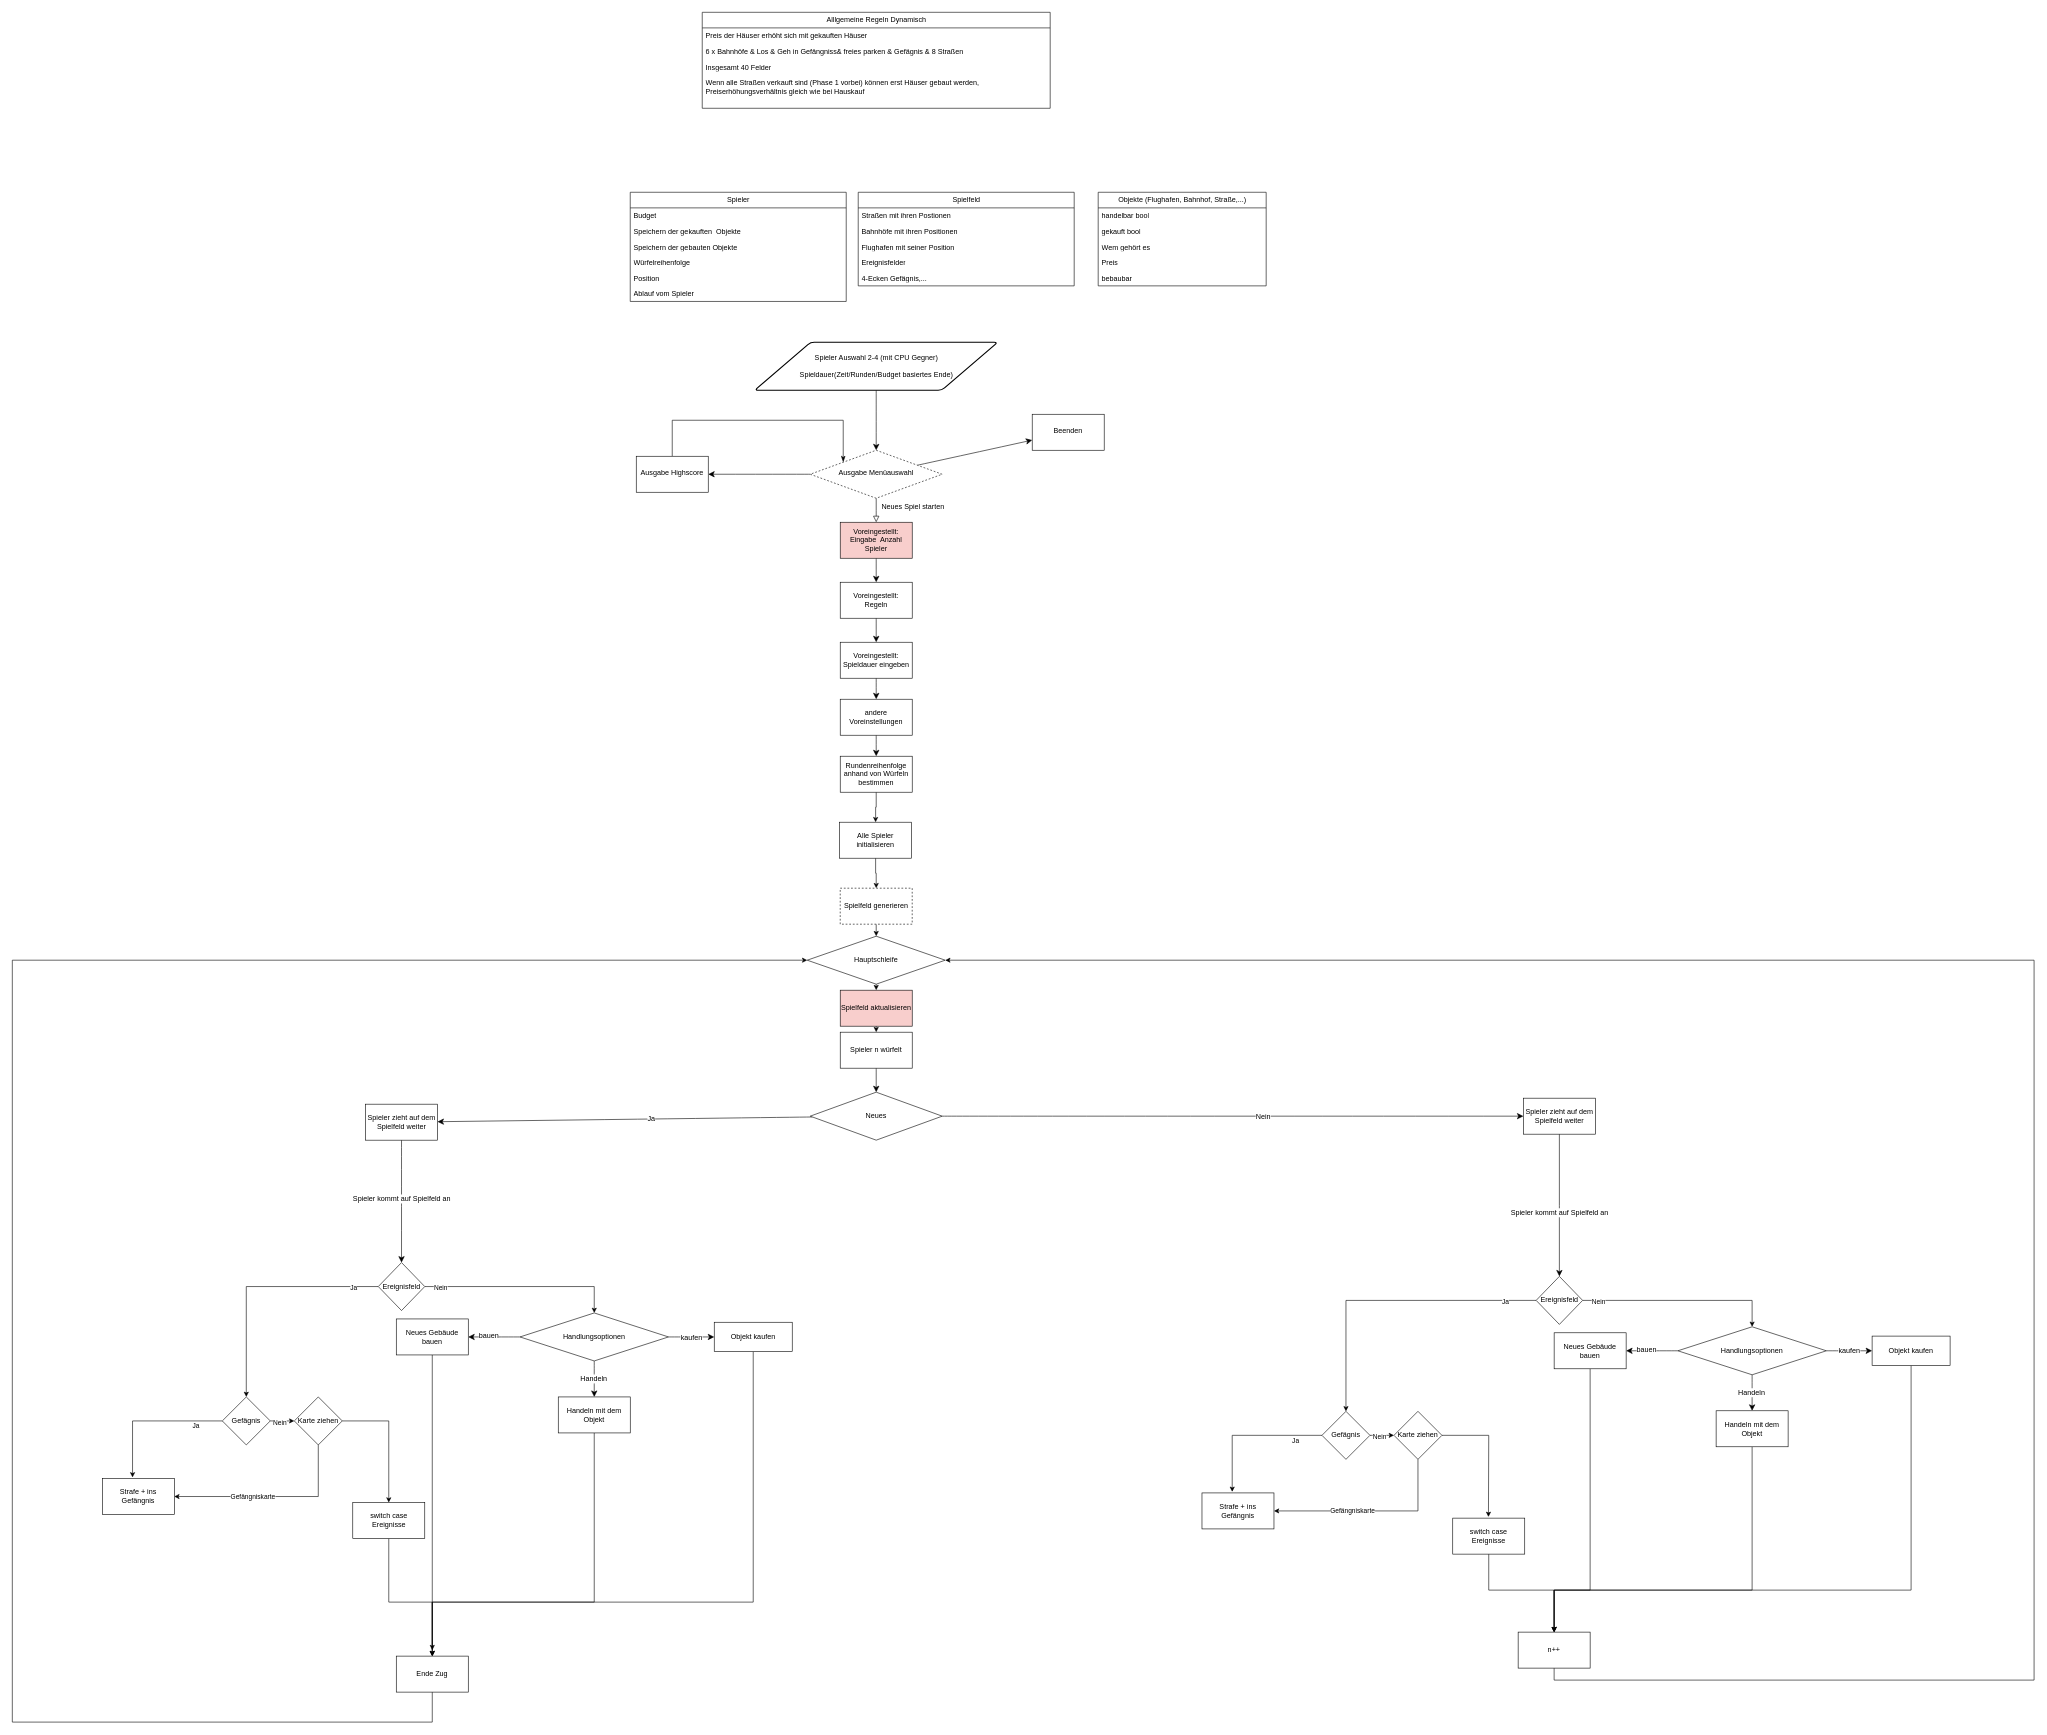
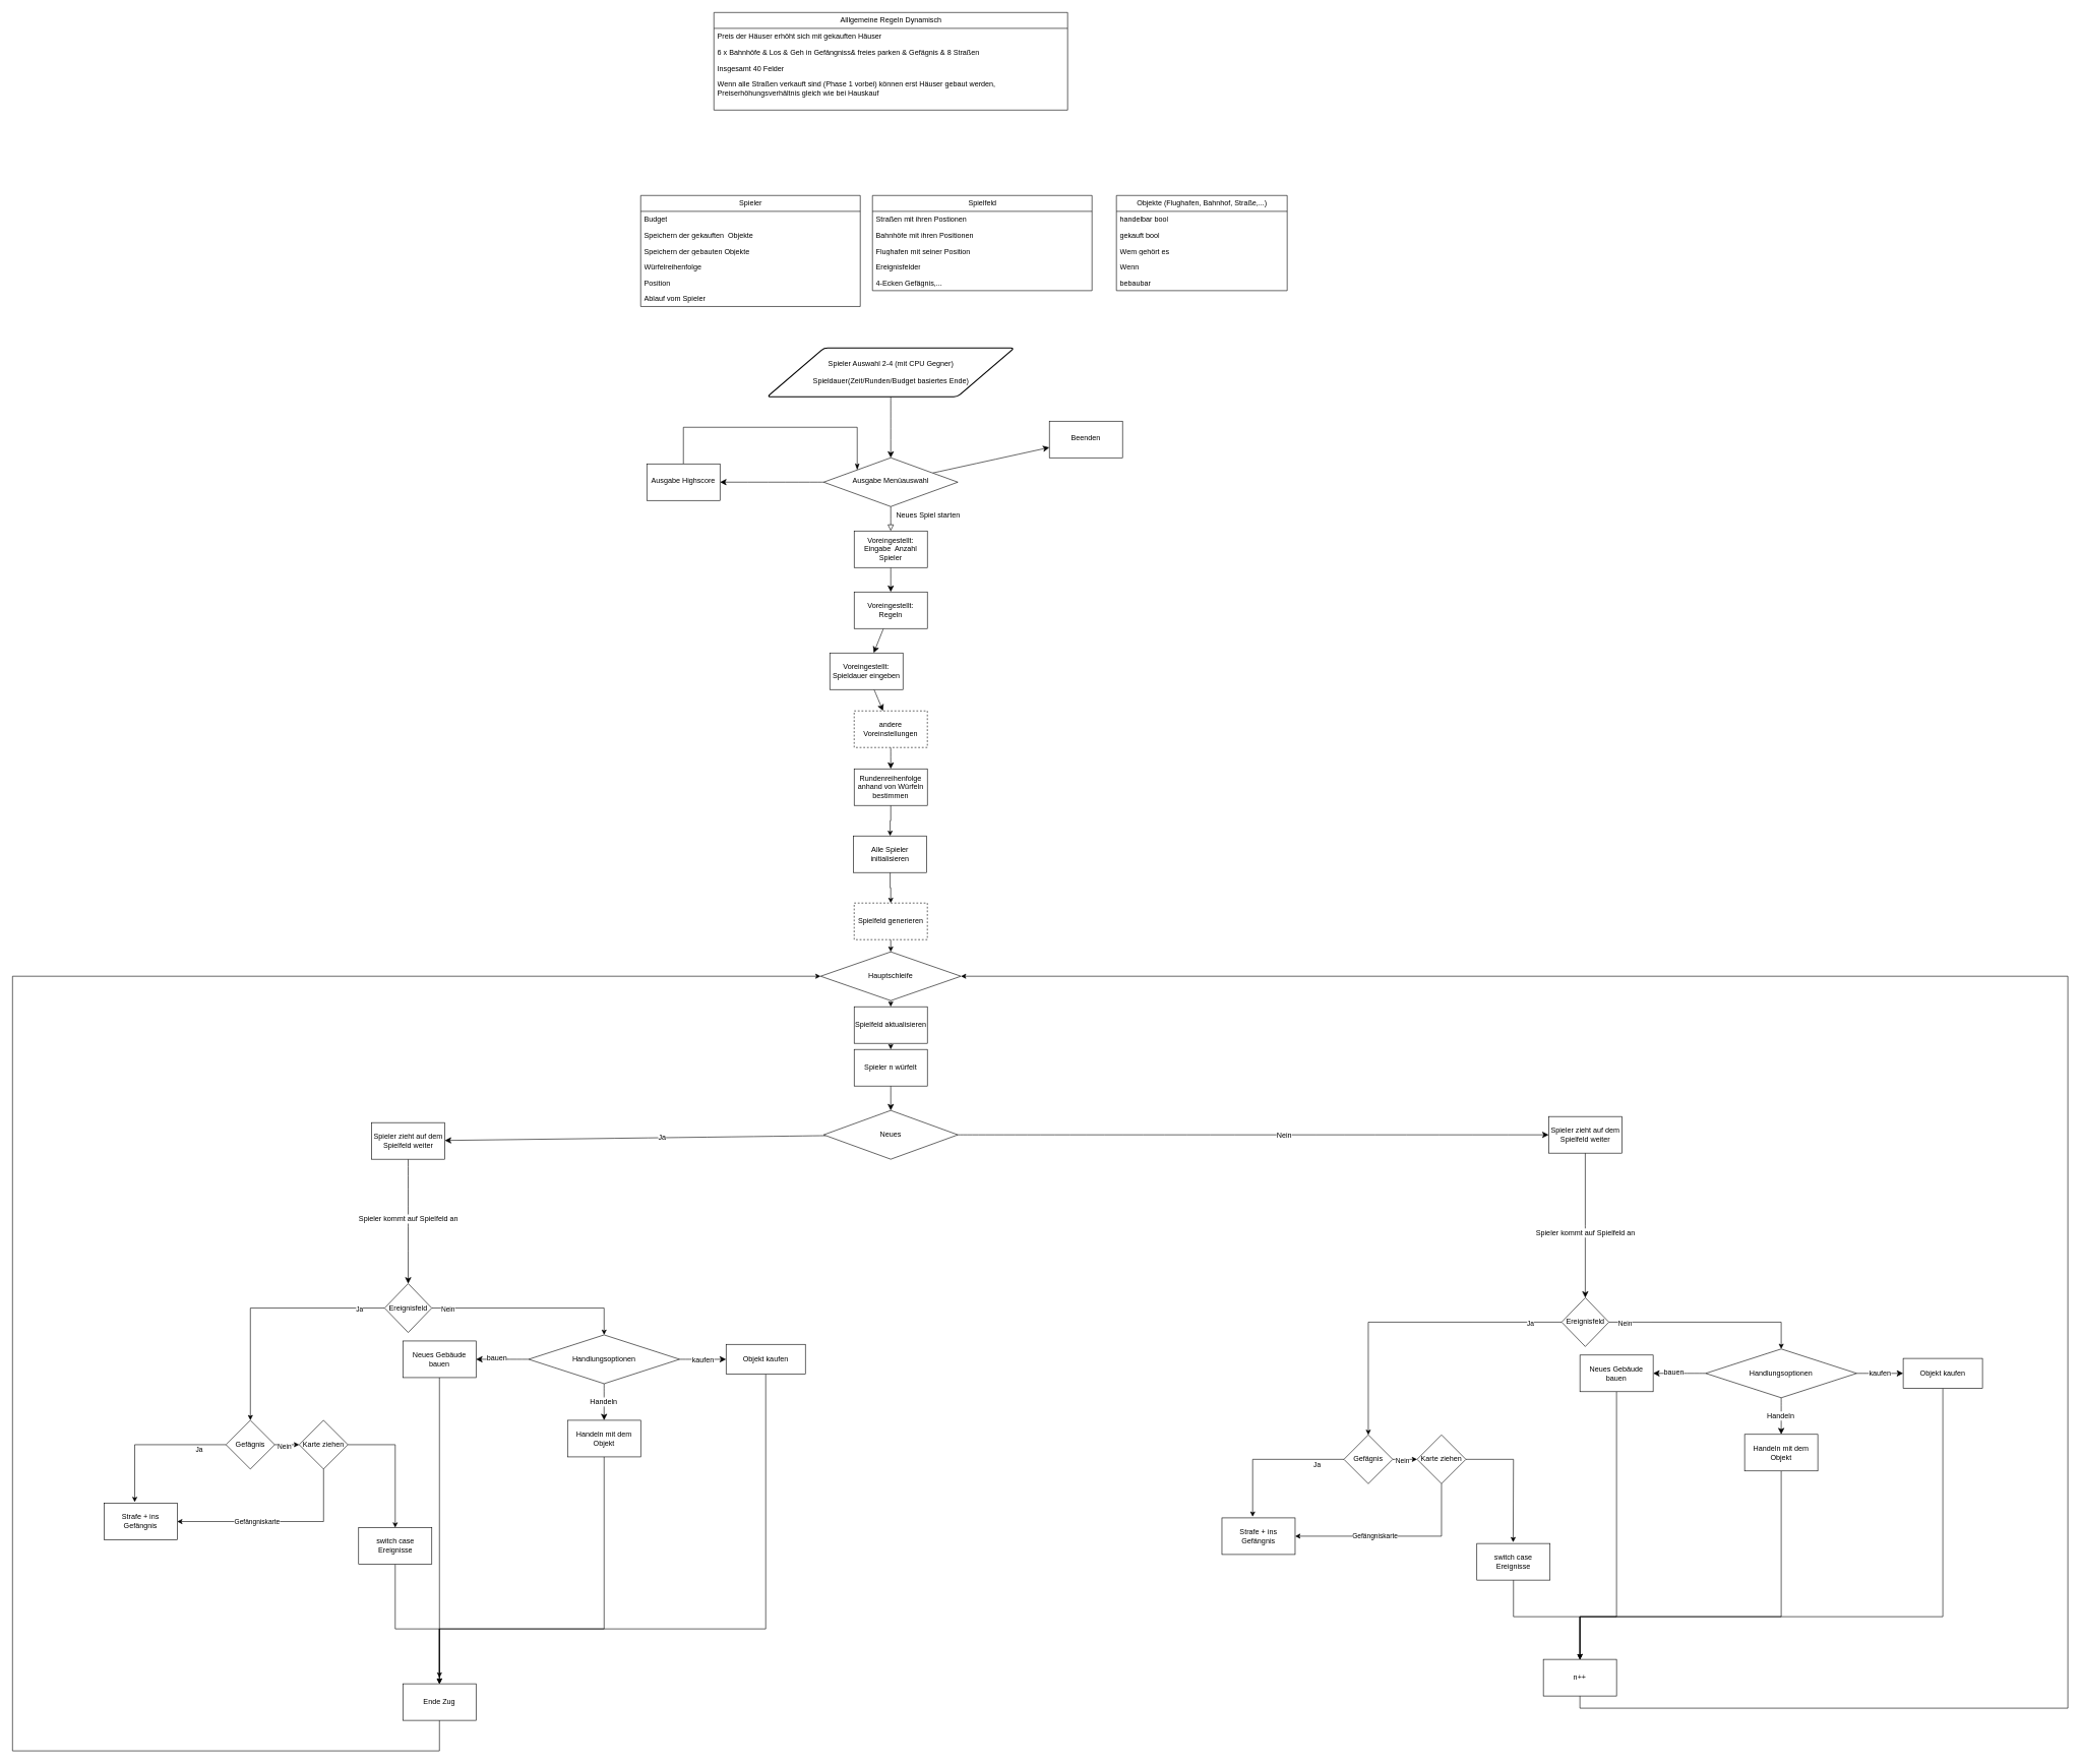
- <mxCell id="67" value="Preis" style="text;strokeColor=none;fillColor=none;align=left;verticalAlign=top;spacingLeft=4;spacingRight=4;overflow=hidden;rotatable=0;points=[[0,0.5],[1,0.5]];portConstraint=eastwest;whiteSpace=wrap;html=1;" parent="63" vertex="1"><mxGeometry y="104" width="280" height="26" as="geometry" /></mxCell>
+ <mxCell id="67" value="Wenn" style="text;strokeColor=none;fillColor=none;align=left;verticalAlign=top;spacingLeft=4;spacingRight=4;overflow=hidden;rotatable=0;points=[[0,0.5],[1,0.5]];portConstraint=eastwest;whiteSpace=wrap;html=1;" parent="63" vertex="1"><mxGeometry y="104" width="280" height="26" as="geometry" /></mxCell>
- <mxCell id="7" value="Ausgabe Menüauswahl" style="rhombus;whiteSpace=wrap;html=1;shadow=0;fontFamily=Helvetica;fontSize=12;align=center;strokeWidth=1;spacing=6;spacingTop=-4;dashed=1;" parent="1" vertex="1"><mxGeometry x="1350" y="750" width="220" height="80" as="geometry" /></mxCell>
+ <mxCell id="7" value="Ausgabe Menüauswahl" style="rhombus;whiteSpace=wrap;html=1;shadow=0;fontFamily=Helvetica;fontSize=12;align=center;strokeWidth=1;spacing=6;spacingTop=-4;" parent="1" vertex="1"><mxGeometry x="1350" y="750" width="220" height="80" as="geometry" /></mxCell>
- <mxCell id="11" value="Voreingestellt:&lt;br&gt;Eingabe&amp;nbsp; Anzahl Spieler" style="rounded=0;whiteSpace=wrap;html=1;fillColor=#f8cecc;" parent="1" vertex="1"><mxGeometry x="1400" y="870" width="120" height="60" as="geometry" /></mxCell>
+ <mxCell id="11" value="Voreingestellt:&lt;br&gt;Eingabe&amp;nbsp; Anzahl Spieler" style="rounded=0;whiteSpace=wrap;html=1;" parent="1" vertex="1"><mxGeometry x="1400" y="870" width="120" height="60" as="geometry" /></mxCell>
- <mxCell id="15" value="Voreingestellt:&lt;br&gt;Spieldauer eingeben" style="rounded=0;whiteSpace=wrap;html=1;" parent="1" vertex="1"><mxGeometry x="1400" y="1070" width="120" height="60" as="geometry" /></mxCell>
+ <mxCell id="15" value="Voreingestellt:&lt;br&gt;Spieldauer eingeben" style="rounded=0;whiteSpace=wrap;html=1;" parent="1" vertex="1"><mxGeometry x="1360" y="1070" width="120" height="60" as="geometry" /></mxCell>
- <mxCell id="17" value="andere Voreinstellungen" style="rounded=0;whiteSpace=wrap;html=1;" parent="1" vertex="1"><mxGeometry x="1400" y="1165" width="120" height="60" as="geometry" /></mxCell>
+ <mxCell id="17" value="andere Voreinstellungen" style="rounded=0;whiteSpace=wrap;html=1;dashed=1;" parent="1" vertex="1"><mxGeometry x="1400" y="1165" width="120" height="60" as="geometry" /></mxCell>
- <mxCell id="124" value="Spielfeld aktualisieren" style="rounded=0;whiteSpace=wrap;html=1;fillColor=#f8cecc;" parent="1" vertex="1"><mxGeometry x="1400" y="1650" width="120" height="60" as="geometry" /></mxCell>
+ <mxCell id="124" value="Spielfeld aktualisieren" style="rounded=0;whiteSpace=wrap;html=1;" parent="1" vertex="1"><mxGeometry x="1400" y="1650" width="120" height="60" as="geometry" /></mxCell>
